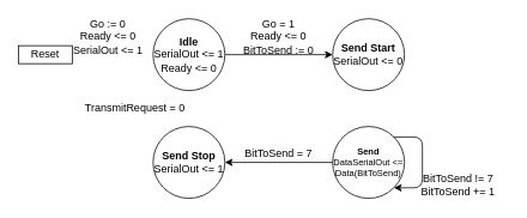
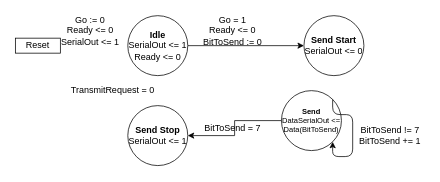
- <mxCell id="4" value="&lt;div&gt;&lt;b&gt;Send Start&lt;/b&gt;&lt;/div&gt;&lt;div&gt;&lt;div&gt;SerialOut &amp;lt;= 0&lt;br&gt;&lt;/div&gt;&lt;/div&gt;" style="ellipse;whiteSpace=wrap;html=1;aspect=fixed;" parent="1" vertex="1"><mxGeometry x="370" y="20" width="80" height="80" as="geometry" /></mxCell>
+ <mxCell id="4" value="&lt;div&gt;&lt;b&gt;Send Start&lt;/b&gt;&lt;/div&gt;&lt;div&gt;&lt;div&gt;SerialOut &amp;lt;= 0&lt;br&gt;&lt;/div&gt;&lt;/div&gt;" style="ellipse;whiteSpace=wrap;html=1;aspect=fixed;" parent="1" vertex="1"><mxGeometry x="405" y="20" width="80" height="80" as="geometry" /></mxCell>
- <mxCell id="5" value="&lt;div style=&quot;font-size: 10px;&quot;&gt;&lt;font style=&quot;font-size: 10px;&quot;&gt;&lt;b&gt;Send&lt;/b&gt; DataSerialOut &amp;lt;= Data(BitToSend)&lt;br&gt;&lt;/font&gt;&lt;/div&gt;" style="ellipse;whiteSpace=wrap;html=1;aspect=fixed;" parent="1" vertex="1"><mxGeometry x="370" y="140" width="80" height="80" as="geometry" /></mxCell>
+ <mxCell id="5" value="&lt;div style=&quot;font-size: 10px;&quot;&gt;&lt;font style=&quot;font-size: 10px;&quot;&gt;&lt;b&gt;Send&lt;/b&gt; DataSerialOut &amp;lt;= Data(BitToSend)&lt;br&gt;&lt;/font&gt;&lt;/div&gt;" style="ellipse;whiteSpace=wrap;html=1;aspect=fixed;" parent="1" vertex="1"><mxGeometry x="375" y="120" width="80" height="80" as="geometry" /></mxCell>
- <mxCell id="11" value="&lt;div&gt;BitToSend != 7&lt;/div&gt;&lt;div&gt;BitToSend += 1&lt;br&gt;&lt;/div&gt;" style="text;html=1;strokeColor=none;fillColor=none;align=center;verticalAlign=middle;whiteSpace=wrap;rounded=0;" parent="1" vertex="1"><mxGeometry x="465" y="195" width="90" height="20" as="geometry" /></mxCell>
+ <mxCell id="11" value="&lt;div&gt;BitToSend != 7&lt;/div&gt;&lt;div&gt;BitToSend += 1&lt;br&gt;&lt;/div&gt;" style="text;html=1;strokeColor=none;fillColor=none;align=center;verticalAlign=middle;whiteSpace=wrap;rounded=0;" parent="1" vertex="1"><mxGeometry x="475" y="170" width="90" height="20" as="geometry" /></mxCell>
